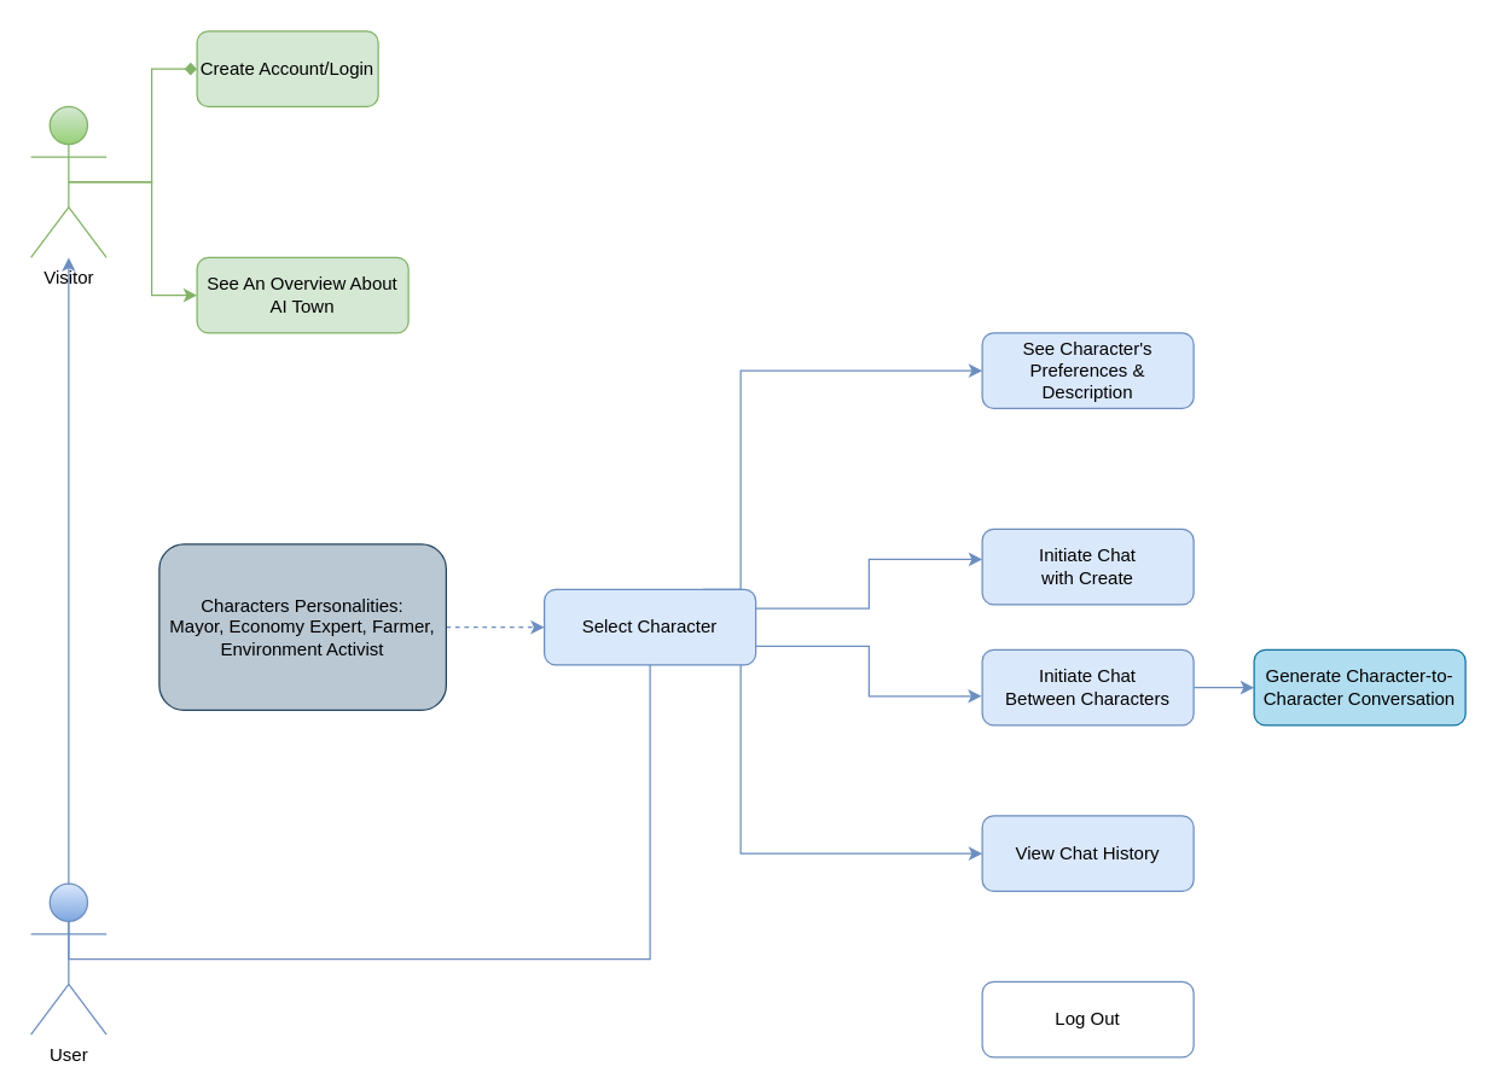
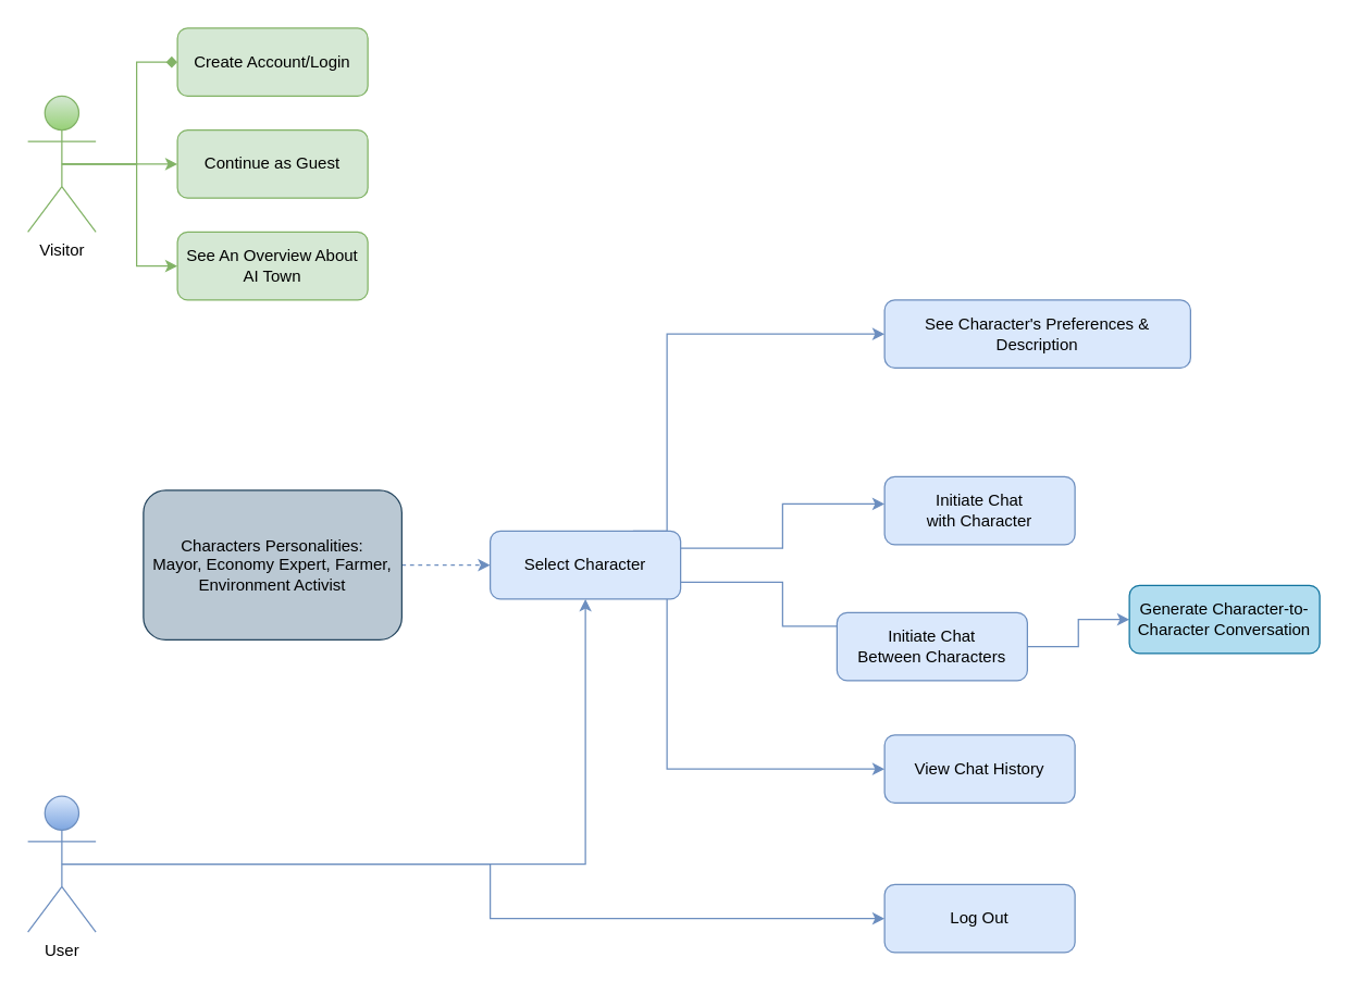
- <mxCell id="20" value="Create Account/Login" style="rounded=1;whiteSpace=wrap;html=1;fillColor=#d5e8d4;strokeColor=#82b366;" parent="1" vertex="1"><mxGeometry x="130" y="20" width="120" height="50" as="geometry" /></mxCell>
+ <mxCell id="20" value="Create Account/Login" style="rounded=1;whiteSpace=wrap;html=1;fillColor=#d5e8d4;strokeColor=#82b366;" parent="1" vertex="1"><mxGeometry x="130" y="20" width="140" height="50" as="geometry" /></mxCell>
+ <mxCell id="16" style="edgeStyle=orthogonalEdgeStyle;rounded=0;orthogonalLoop=1;jettySize=auto;html=1;exitX=0.5;exitY=0.5;exitDx=0;exitDy=0;exitPerimeter=0;entryX=0;entryY=0.5;entryDx=0;entryDy=0;fillColor=#d5e8d4;strokeColor=#82b366;" parent="1" source="18" target="19" edge="1"><mxGeometry relative="1" as="geometry" /></mxCell>
+ <mxCell id="19" value="Continue as Guest" style="rounded=1;whiteSpace=wrap;html=1;fillColor=#d5e8d4;strokeColor=#82b366;" parent="1" vertex="1"><mxGeometry x="130" y="95" width="140" height="50" as="geometry" /></mxCell>
- <mxCell id="22" value="See Character's Preferences &amp;amp; Description" style="rounded=1;whiteSpace=wrap;html=1;fillColor=#dae8fc;strokeColor=#6c8ebf;" parent="1" vertex="1"><mxGeometry x="650" y="220" width="140" height="50" as="geometry" /></mxCell>
+ <mxCell id="22" value="See Character's Preferences &amp;amp; Description" style="rounded=1;whiteSpace=wrap;html=1;fillColor=#dae8fc;strokeColor=#6c8ebf;" parent="1" vertex="1"><mxGeometry x="650" y="220" width="225" height="50" as="geometry" /></mxCell>
- <mxCell id="9" value="Initiate Chat&lt;div&gt;with Create&lt;/div&gt;" style="rounded=1;whiteSpace=wrap;html=1;fillColor=#dae8fc;strokeColor=#6c8ebf;" parent="1" vertex="1"><mxGeometry x="650" y="350" width="140" height="50" as="geometry" /></mxCell>
+ <mxCell id="9" value="Initiate Chat&lt;div&gt;with Character&lt;/div&gt;" style="rounded=1;whiteSpace=wrap;html=1;fillColor=#dae8fc;strokeColor=#6c8ebf;" parent="1" vertex="1"><mxGeometry x="650" y="350" width="140" height="50" as="geometry" /></mxCell>
- <mxCell id="3" style="edgeStyle=orthogonalEdgeStyle;rounded=0;orthogonalLoop=1;jettySize=auto;html=1;exitX=0.5;exitY=0.5;exitDx=0;exitDy=0;exitPerimeter=0;fillColor=#dae8fc;strokeColor=#6c8ebf;" edge="1" parent="1" source="4" target="18"><mxGeometry relative="1" as="geometry" /></mxCell>
+ <mxCell id="3" style="edgeStyle=orthogonalEdgeStyle;rounded=0;orthogonalLoop=1;jettySize=auto;html=1;exitX=0.5;exitY=0.5;exitDx=0;exitDy=0;exitPerimeter=0;entryX=0;entryY=0.5;entryDx=0;entryDy=0;fillColor=#dae8fc;strokeColor=#6c8ebf;" edge="1" parent="1" source="4" target="24"><mxGeometry relative="1" as="geometry" /></mxCell>
- <mxCell id="2" style="edgeStyle=orthogonalEdgeStyle;rounded=0;orthogonalLoop=1;jettySize=auto;html=1;exitX=0.5;exitY=0.5;exitDx=0;exitDy=0;exitPerimeter=0;fillColor=#dae8fc;strokeColor=#6c8ebf;endArrow=none;" parent="1" source="4" target="8" edge="1"><mxGeometry relative="1" as="geometry"><mxPoint x="340" y="635" as="targetPoint" /></mxGeometry></mxCell>
+ <mxCell id="2" style="edgeStyle=orthogonalEdgeStyle;rounded=0;orthogonalLoop=1;jettySize=auto;html=1;exitX=0.5;exitY=0.5;exitDx=0;exitDy=0;exitPerimeter=0;fillColor=#dae8fc;strokeColor=#6c8ebf;" parent="1" source="4" target="8" edge="1"><mxGeometry relative="1" as="geometry"><mxPoint x="340" y="635" as="targetPoint" /></mxGeometry></mxCell>
- <mxCell id="11" value="Initiate Chat&lt;div&gt;Between Characters&lt;/div&gt;" style="rounded=1;whiteSpace=wrap;html=1;fillColor=#dae8fc;strokeColor=#6c8ebf;" parent="1" vertex="1"><mxGeometry x="650" y="430" width="140" height="50" as="geometry" /></mxCell>
+ <mxCell id="11" value="Initiate Chat&lt;div&gt;Between Characters&lt;/div&gt;" style="rounded=1;whiteSpace=wrap;html=1;fillColor=#dae8fc;strokeColor=#6c8ebf;" parent="1" vertex="1"><mxGeometry x="615" y="450" width="140" height="50" as="geometry" /></mxCell>
- <mxCell id="24" value="Log Out" style="rounded=1;whiteSpace=wrap;html=1;fillColor=#ffffff;strokeColor=#6c8ebf;" parent="1" vertex="1"><mxGeometry x="650" y="650" width="140" height="50" as="geometry" /></mxCell>
+ <mxCell id="24" value="Log Out" style="rounded=1;whiteSpace=wrap;html=1;fillColor=#dae8fc;strokeColor=#6c8ebf;" parent="1" vertex="1"><mxGeometry x="650" y="650" width="140" height="50" as="geometry" /></mxCell>
